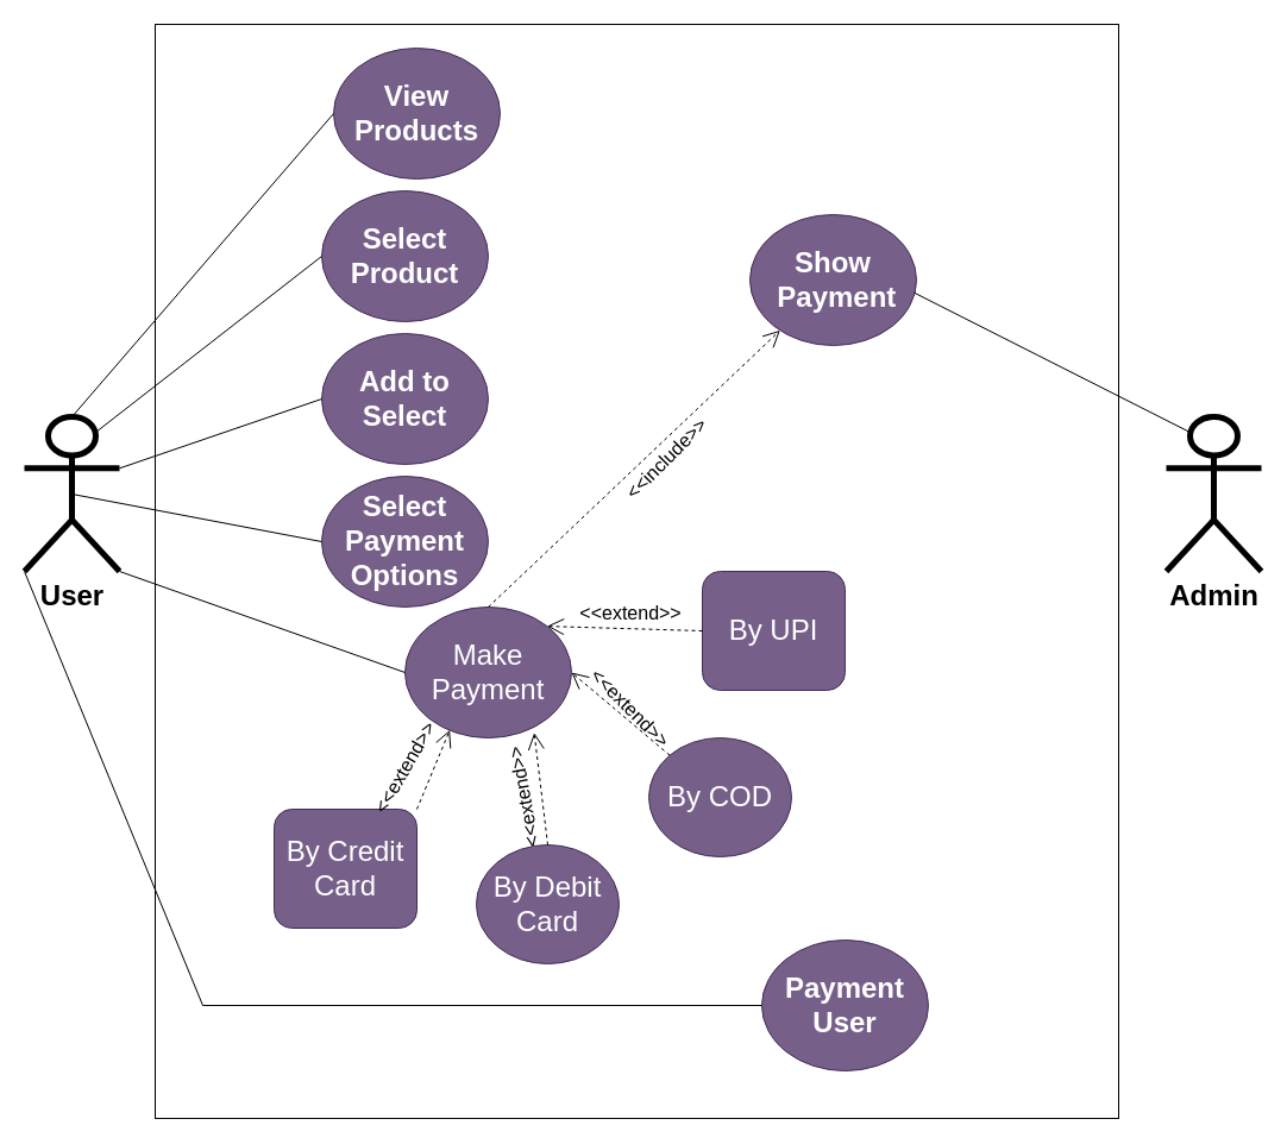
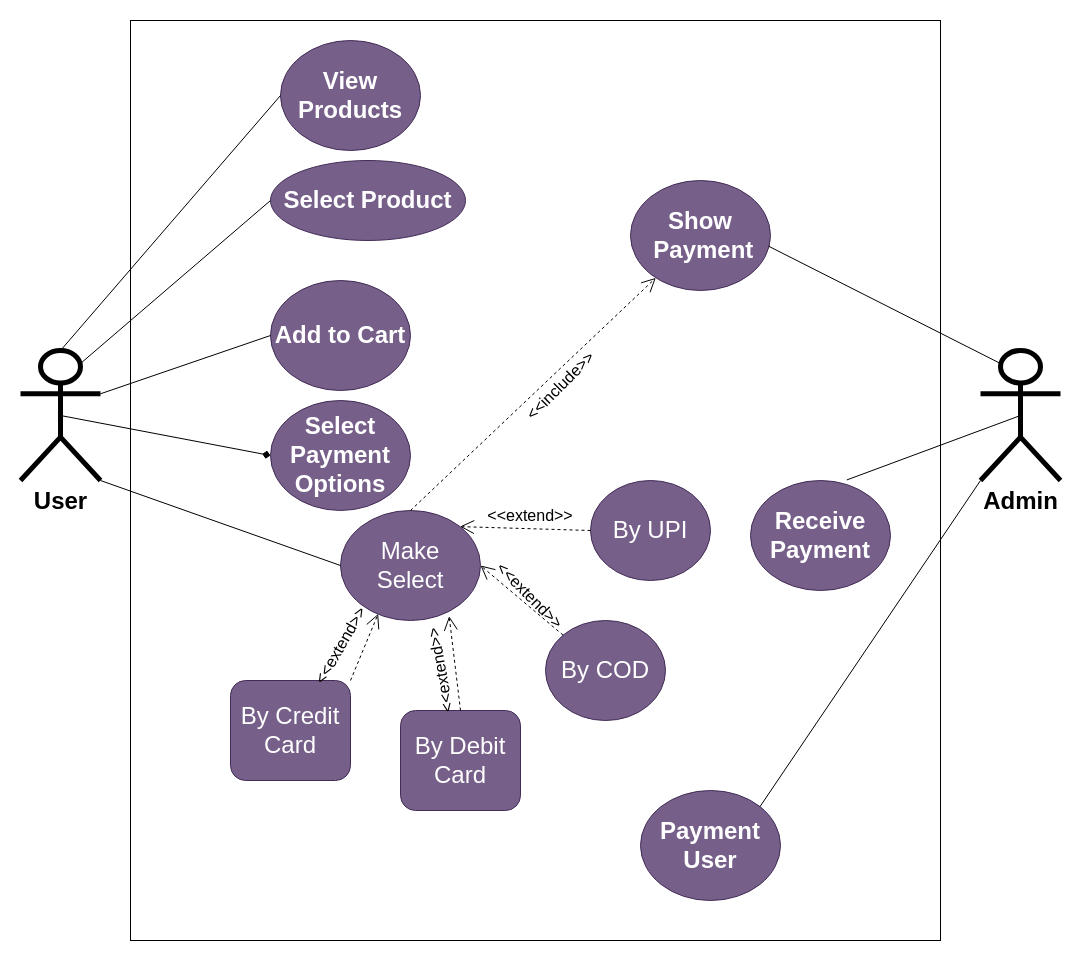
- <mxCell id="6" value="Select Product" style="ellipse;whiteSpace=wrap;html=1;fontSize=24;fontStyle=1;fillColor=#76608a;fontColor=#ffffff;strokeColor=#432D57;" parent="1" vertex="1"><mxGeometry x="270" y="160" width="140" height="110" as="geometry" /></mxCell>
+ <mxCell id="6" value="Select Product" style="ellipse;whiteSpace=wrap;html=1;fontSize=24;fontStyle=1;fillColor=#76608a;fontColor=#ffffff;strokeColor=#432D57;" parent="1" vertex="1"><mxGeometry x="270" y="160" width="195" height="80" as="geometry" /></mxCell>
- <mxCell id="7" value="Add to Select" style="ellipse;whiteSpace=wrap;html=1;fontSize=24;fontStyle=1;fillColor=#76608a;fontColor=#ffffff;strokeColor=#432D57;" parent="1" vertex="1"><mxGeometry x="270" y="280" width="140" height="110" as="geometry" /></mxCell>
+ <mxCell id="7" value="Add to Cart" style="ellipse;whiteSpace=wrap;html=1;fontSize=24;fontStyle=1;fillColor=#76608a;fontColor=#ffffff;strokeColor=#432D57;" parent="1" vertex="1"><mxGeometry x="270" y="280" width="140" height="110" as="geometry" /></mxCell>
+ <mxCell id="33" value="" style="endArrow=none;html=1;rounded=0;entryX=0.5;entryY=0.5;entryDx=0;entryDy=0;entryPerimeter=0;exitX=0.688;exitY=-0.005;exitDx=0;exitDy=0;exitPerimeter=0;" parent="1" source="32" target="4" edge="1"><mxGeometry width="50" height="50" relative="1" as="geometry"><mxPoint x="480" y="580" as="sourcePoint" /><mxPoint x="530" y="530" as="targetPoint" /></mxGeometry></mxCell>
- <mxCell id="26" value="" style="endArrow=none;html=1;rounded=0;exitX=0.5;exitY=0.5;exitDx=0;exitDy=0;exitPerimeter=0;entryX=0;entryY=0.5;entryDx=0;entryDy=0;" parent="1" source="3" target="22" edge="1"><mxGeometry width="50" height="50" relative="1" as="geometry"><mxPoint x="110" y="403" as="sourcePoint" /><mxPoint x="280" y="365" as="targetPoint" /></mxGeometry></mxCell>
+ <mxCell id="26" value="" style="endArrow=diamond;html=1;rounded=0;exitX=0.5;exitY=0.5;exitDx=0;exitDy=0;exitPerimeter=0;entryX=0;entryY=0.5;entryDx=0;entryDy=0;" parent="1" source="3" target="22" edge="1"><mxGeometry width="50" height="50" relative="1" as="geometry"><mxPoint x="110" y="403" as="sourcePoint" /><mxPoint x="280" y="365" as="targetPoint" /></mxGeometry></mxCell>
- <mxCell id="13" value="By UPI" style="whiteSpace=wrap;html=1;fontSize=24;fillColor=#76608a;fontColor=#ffffff;strokeColor=#432D57;rounded=1;" parent="8" vertex="1"><mxGeometry x="360" width="120" height="100" as="geometry" /></mxCell>
+ <mxCell id="13" value="By UPI" style="ellipse;whiteSpace=wrap;html=1;fontSize=24;fillColor=#76608a;fontColor=#ffffff;strokeColor=#432D57;" parent="8" vertex="1"><mxGeometry x="360" width="120" height="100" as="geometry" /></mxCell>
+ <mxCell id="32" value="Receive Payment" style="ellipse;whiteSpace=wrap;html=1;fontSize=24;fontStyle=1;fillColor=#76608a;fontColor=#ffffff;strokeColor=#432D57;" parent="1" vertex="1"><mxGeometry x="750" y="480" width="140" height="110" as="geometry" /></mxCell>
- <mxCell id="9" value="Make &lt;br style=&quot;font-size: 24px;&quot;&gt;Payment" style="ellipse;whiteSpace=wrap;html=1;fontSize=24;fillColor=#76608a;fontColor=#ffffff;strokeColor=#432D57;" parent="8" vertex="1"><mxGeometry x="110" y="30" width="140" height="110" as="geometry" /></mxCell>
+ <mxCell id="9" value="Make &lt;br style=&quot;font-size: 24px;&quot;&gt;Select" style="ellipse;whiteSpace=wrap;html=1;fontSize=24;fillColor=#76608a;fontColor=#ffffff;strokeColor=#432D57;" parent="8" vertex="1"><mxGeometry x="110" y="30" width="140" height="110" as="geometry" /></mxCell>
+ <mxCell id="35" value="" style="endArrow=none;html=1;rounded=0;entryX=0;entryY=1;entryDx=0;entryDy=0;entryPerimeter=0;exitX=1;exitY=0;exitDx=0;exitDy=0;" parent="1" source="34" target="4" edge="1"><mxGeometry width="50" height="50" relative="1" as="geometry"><mxPoint x="856" y="489" as="sourcePoint" /><mxPoint x="1030" y="425" as="targetPoint" /></mxGeometry></mxCell>
- <mxCell id="10" value="By Debit Card" style="ellipse;whiteSpace=wrap;html=1;fontSize=24;fillColor=#76608a;fontColor=#ffffff;strokeColor=#432D57;" parent="8" vertex="1"><mxGeometry x="170" y="230" width="120" height="100" as="geometry" /></mxCell>
+ <mxCell id="10" value="By Debit Card" style="whiteSpace=wrap;html=1;fontSize=24;fillColor=#76608a;fontColor=#ffffff;strokeColor=#432D57;rounded=1;" parent="8" vertex="1"><mxGeometry x="170" y="230" width="120" height="100" as="geometry" /></mxCell>
- <mxCell id="36" value="" style="endArrow=none;html=1;rounded=0;entryX=0;entryY=0.5;entryDx=0;entryDy=0;exitX=0;exitY=1;exitDx=0;exitDy=0;exitPerimeter=0;" parent="1" source="3" target="34" edge="1"><mxGeometry width="50" height="50" relative="1" as="geometry"><mxPoint x="150" y="790" as="sourcePoint" /><mxPoint x="530" y="530" as="targetPoint" /><Array as="points"><mxPoint x="170" y="845" /></Array></mxGeometry></mxCell>
